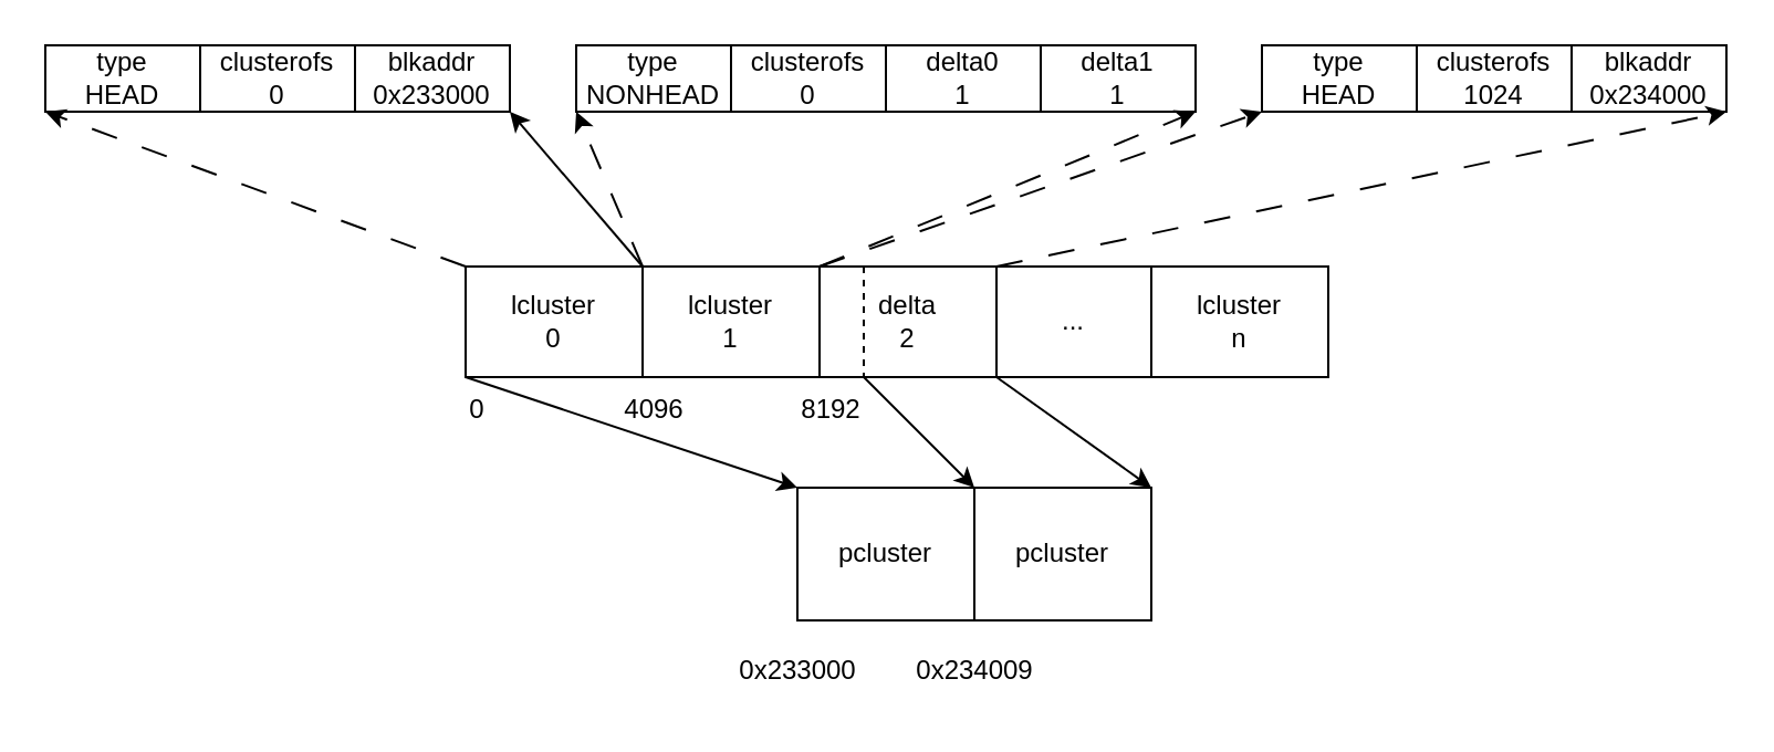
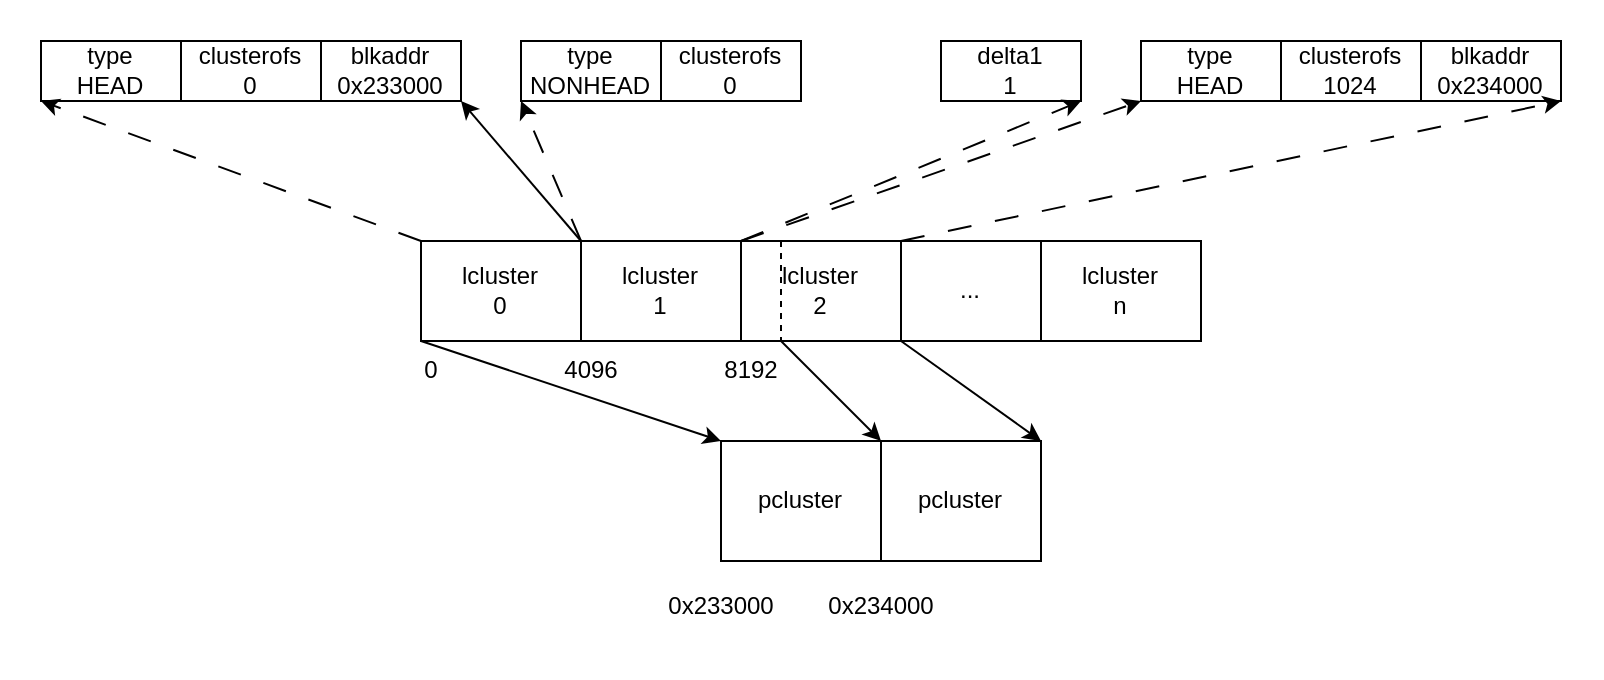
- <mxCell id="19" value="delta0&lt;br&gt;1" style="rounded=0;whiteSpace=wrap;html=1;" vertex="1" parent="1"><mxGeometry x="400" y="20" width="70" height="30" as="geometry" /></mxCell>
- <mxCell id="4" value="delta&lt;br&gt;2" style="rounded=0;whiteSpace=wrap;html=1;" vertex="1" parent="1"><mxGeometry x="370" y="120" width="80" height="50" as="geometry" /></mxCell>
+ <mxCell id="4" value="lcluster&lt;br&gt;2" style="rounded=0;whiteSpace=wrap;html=1;" vertex="1" parent="1"><mxGeometry x="370" y="120" width="80" height="50" as="geometry" /></mxCell>
- <mxCell id="27" value="0x234009" style="text;html=1;align=center;verticalAlign=middle;resizable=0;points=[];autosize=1;strokeColor=none;fillColor=none;" vertex="1" parent="1"><mxGeometry x="400" y="288" width="80" height="30" as="geometry" /></mxCell>
+ <mxCell id="27" value="0x234000" style="text;html=1;align=center;verticalAlign=middle;resizable=0;points=[];autosize=1;strokeColor=none;fillColor=none;" vertex="1" parent="1"><mxGeometry x="400" y="288" width="80" height="30" as="geometry" /></mxCell>
